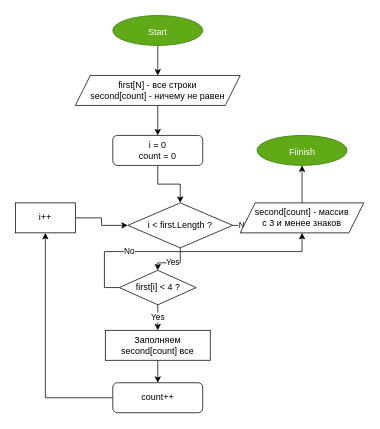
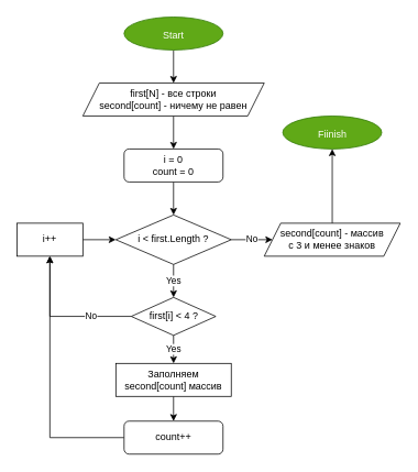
- <mxCell id="20" value="&lt;font style=&quot;font-size: 12px;&quot;&gt;Fiinish&lt;/font&gt;" style="ellipse;whiteSpace=wrap;html=1;fontSize=16;fillColor=#60a917;strokeColor=#2D7600;fontColor=#ffffff;" parent="1" vertex="1"><mxGeometry x="342.5" y="180" width="120" height="40" as="geometry" /></mxCell>
+ <mxCell id="20" value="&lt;font style=&quot;font-size: 12px;&quot;&gt;Fiinish&lt;/font&gt;" style="ellipse;whiteSpace=wrap;html=1;fontSize=16;fillColor=#60a917;strokeColor=#2D7600;fontColor=#ffffff;" parent="1" vertex="1"><mxGeometry x="342.5" y="140" width="120" height="40" as="geometry" /></mxCell>
- <mxCell id="8" value="i &amp;lt; first.Length ?" style="rhombus;whiteSpace=wrap;html=1;" parent="1" vertex="1"><mxGeometry x="170" y="270" width="140" height="60" as="geometry" /></mxCell>
+ <mxCell id="8" value="i &amp;lt; first.Length ?" style="rhombus;whiteSpace=wrap;html=1;" parent="1" vertex="1"><mxGeometry x="140" y="260" width="140" height="60" as="geometry" /></mxCell>
- <mxCell id="9" value="No" style="edgeStyle=orthogonalEdgeStyle;rounded=0;orthogonalLoop=1;jettySize=auto;html=1;exitX=0;exitY=0.5;exitDx=0;exitDy=0;" parent="1" source="11" target="19" edge="1"><mxGeometry x="-0.432" relative="1" as="geometry"><mxPoint as="offset" /></mxGeometry></mxCell>
+ <mxCell id="9" value="No" style="edgeStyle=orthogonalEdgeStyle;rounded=0;orthogonalLoop=1;jettySize=auto;html=1;exitX=0;exitY=0.5;exitDx=0;exitDy=0;entryX=0.5;entryY=1;entryDx=0;entryDy=0;" parent="1" source="11" target="17" edge="1"><mxGeometry x="-0.432" relative="1" as="geometry"><mxPoint as="offset" /></mxGeometry></mxCell>
- <mxCell id="22" value="Заполняем second[count] все" style="rounded=0;whiteSpace=wrap;html=1;" parent="1" vertex="1"><mxGeometry x="140" y="440" width="140" height="40" as="geometry" /></mxCell>
+ <mxCell id="22" value="Заполняем second[count] массив" style="rounded=0;whiteSpace=wrap;html=1;" parent="1" vertex="1"><mxGeometry x="140" y="440" width="140" height="40" as="geometry" /></mxCell>
